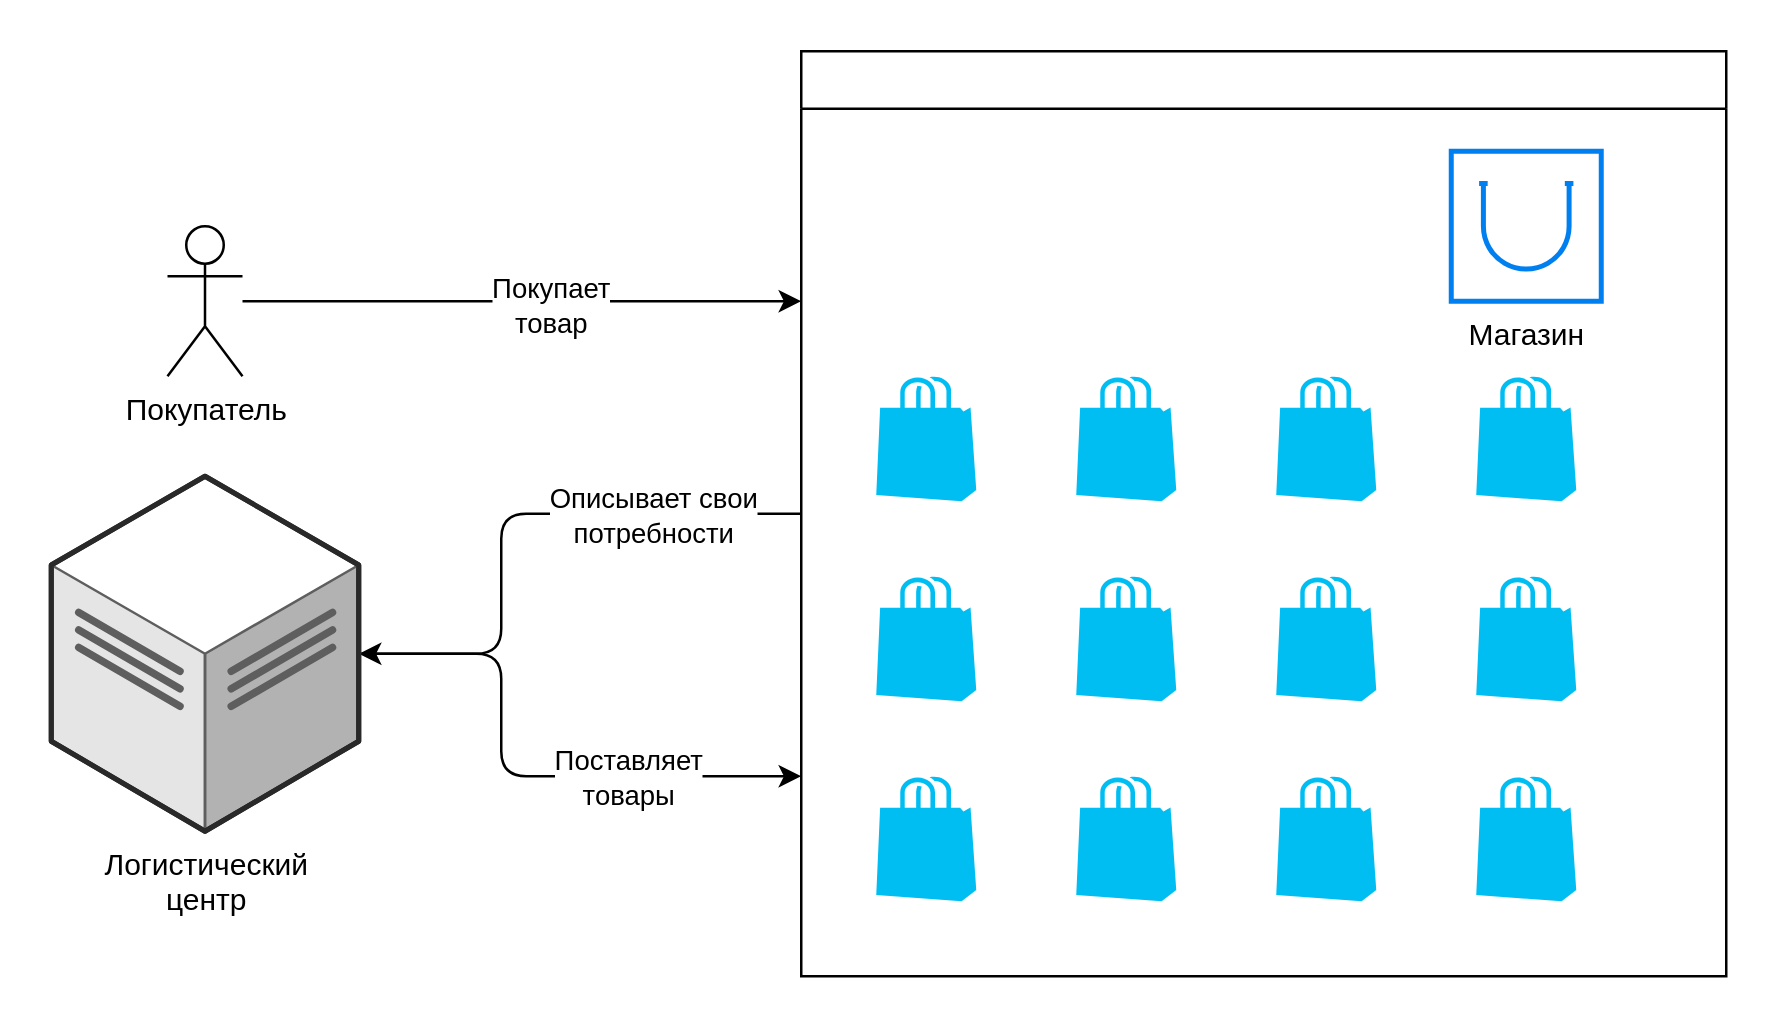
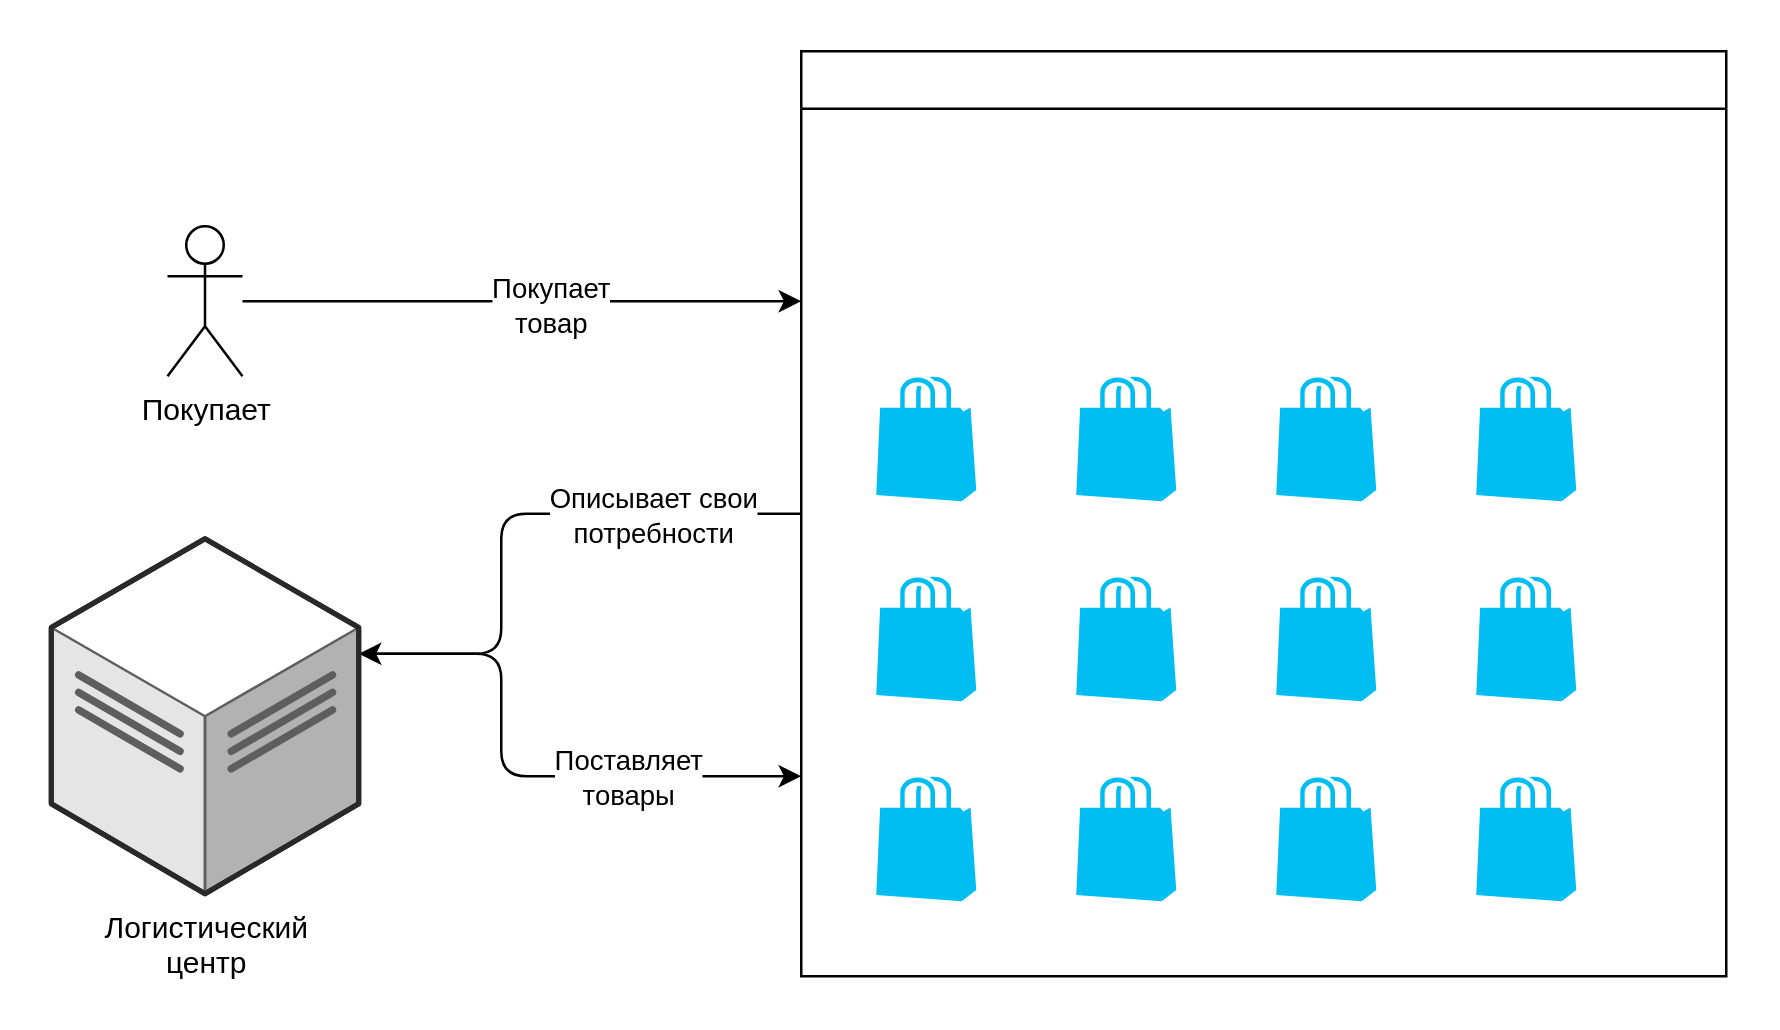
- <mxCell id="5" value="Магазин" style="html=1;verticalLabelPosition=bottom;align=center;labelBackgroundColor=#ffffff;verticalAlign=top;strokeWidth=2;strokeColor=#0080F0;shadow=0;dashed=0;shape=mxgraph.ios7.icons.bag;" vertex="1" parent="4"><mxGeometry x="260" y="40" width="60" height="60" as="geometry" /></mxCell>
- <mxCell id="20" value="Покупатель&lt;br&gt;" style="shape=umlActor;verticalLabelPosition=bottom;verticalAlign=top;html=1;outlineConnect=0;" vertex="1" parent="1"><mxGeometry x="66.5" y="90" width="30" height="60" as="geometry" /></mxCell>
+ <mxCell id="20" value="Покупает&lt;br&gt;" style="shape=umlActor;verticalLabelPosition=bottom;verticalAlign=top;html=1;outlineConnect=0;" vertex="1" parent="1"><mxGeometry x="66.5" y="90" width="30" height="60" as="geometry" /></mxCell>
- <mxCell id="23" value="Логистический&lt;br&gt;центр" style="verticalLabelPosition=bottom;html=1;verticalAlign=top;strokeWidth=1;align=center;outlineConnect=0;dashed=0;outlineConnect=0;shape=mxgraph.aws3d.dataCenter;strokeColor=#5E5E5E;aspect=fixed;" vertex="1" parent="1"><mxGeometry x="20" y="190" width="123" height="142" as="geometry" /></mxCell>
+ <mxCell id="23" value="Логистический&lt;br&gt;центр" style="verticalLabelPosition=bottom;html=1;verticalAlign=top;strokeWidth=1;align=center;outlineConnect=0;dashed=0;outlineConnect=0;shape=mxgraph.aws3d.dataCenter;strokeColor=#5E5E5E;aspect=fixed;" vertex="1" parent="1"><mxGeometry x="20" y="215" width="123" height="142" as="geometry" /></mxCell>
